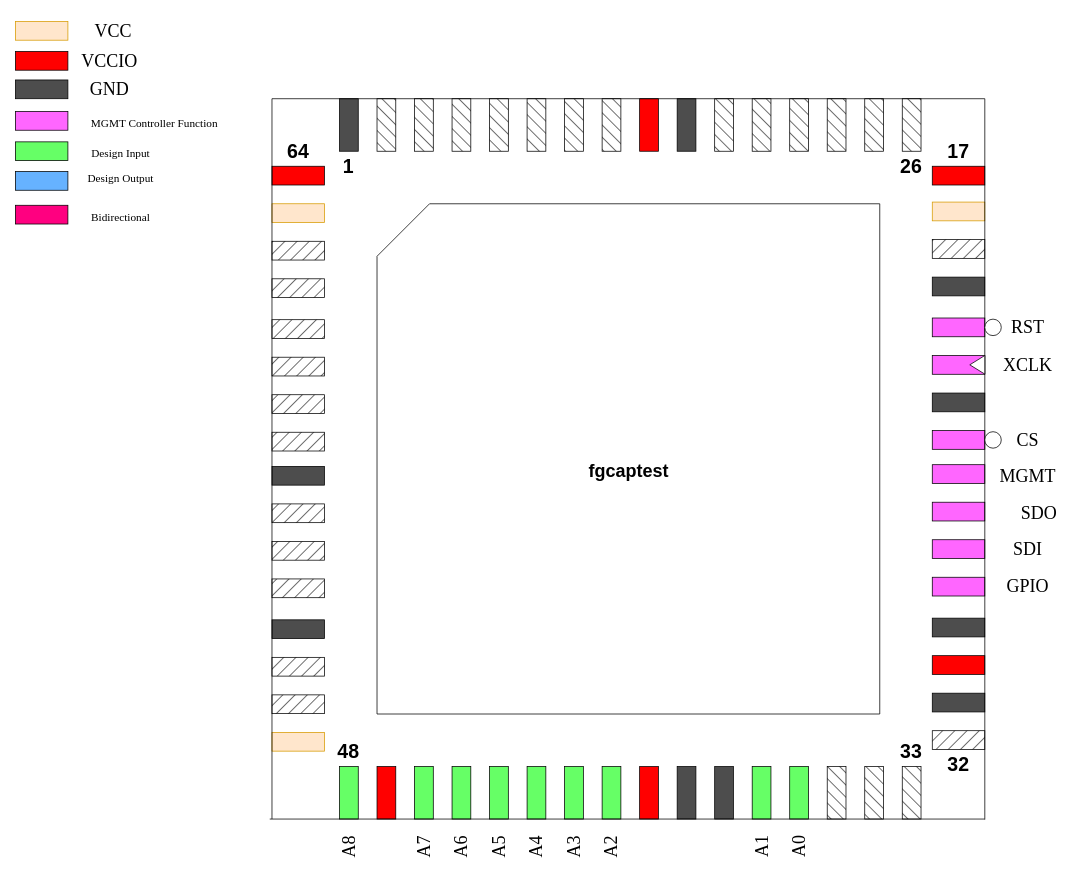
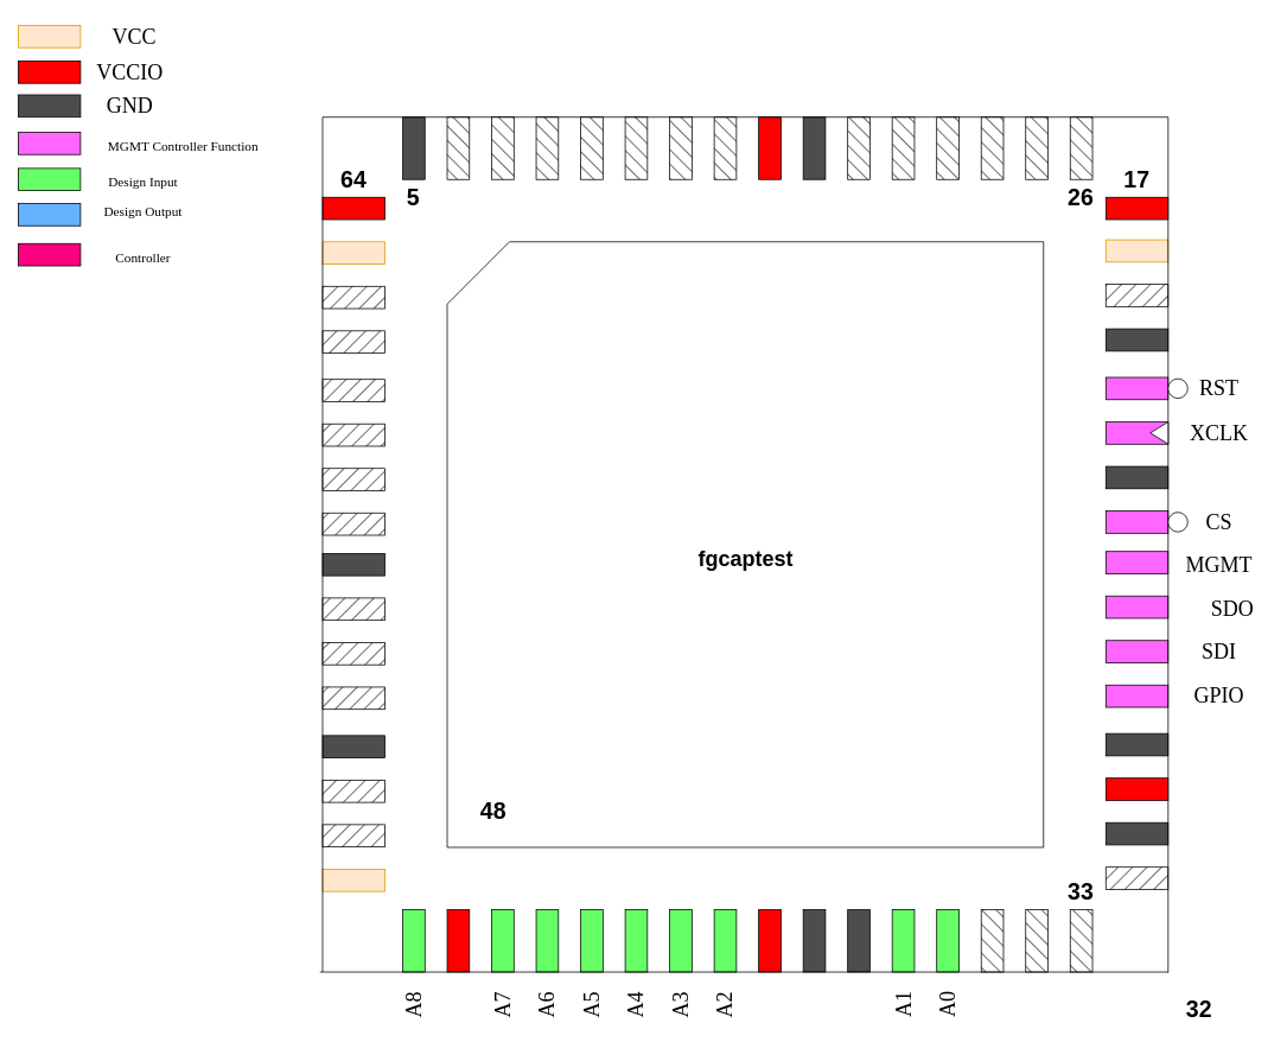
- <mxCell id="75" value="&lt;font size=&quot;1&quot;&gt;&lt;b&gt;&lt;font style=&quot;font-size: 26px;&quot;&gt;1&lt;/font&gt;&lt;/b&gt;&lt;/font&gt;" style="text;html=1;strokeColor=none;fillColor=none;align=center;verticalAlign=middle;whiteSpace=wrap;rounded=0;" parent="1" vertex="1"><mxGeometry x="449.46" y="201" width="30" height="40" as="geometry" /></mxCell>
+ <mxCell id="75" value="&lt;font size=&quot;1&quot;&gt;&lt;b&gt;&lt;font style=&quot;font-size: 26px;&quot;&gt;5&lt;/font&gt;&lt;/b&gt;&lt;/font&gt;" style="text;html=1;strokeColor=none;fillColor=none;align=center;verticalAlign=middle;whiteSpace=wrap;rounded=0;" parent="1" vertex="1"><mxGeometry x="449.46" y="201" width="30" height="40" as="geometry" /></mxCell>
- <mxCell id="115" value="&lt;div style=&quot;font-size: 23px;&quot;&gt;&lt;font style=&quot;font-size: 15px;&quot;&gt;Bidirectional&lt;/font&gt;&lt;/div&gt;" style="text;html=1;align=center;verticalAlign=middle;resizable=0;points=[];autosize=1;strokeColor=none;fillColor=none;fontFamily=Tahoma;" parent="1" vertex="1"><mxGeometry x="100" y="265.5" width="120" height="40" as="geometry" /></mxCell>
+ <mxCell id="115" value="&lt;div style=&quot;font-size: 23px;&quot;&gt;&lt;font style=&quot;font-size: 15px;&quot;&gt;Controller&lt;/font&gt;&lt;/div&gt;" style="text;html=1;align=center;verticalAlign=middle;resizable=0;points=[];autosize=1;strokeColor=none;fillColor=none;fontFamily=Tahoma;" parent="1" vertex="1"><mxGeometry x="100" y="265.5" width="120" height="40" as="geometry" /></mxCell>
- <mxCell id="81" value="&lt;font size=&quot;1&quot;&gt;&lt;b style=&quot;font-size: 26px;&quot;&gt;48&lt;/b&gt;&lt;/font&gt;" style="text;html=1;strokeColor=none;fillColor=none;align=center;verticalAlign=middle;whiteSpace=wrap;rounded=0;" parent="1" vertex="1"><mxGeometry x="444.46" y="981" width="40" height="40" as="geometry" /></mxCell>
+ <mxCell id="81" value="&lt;font size=&quot;1&quot;&gt;&lt;b style=&quot;font-size: 26px;&quot;&gt;48&lt;/b&gt;&lt;/font&gt;" style="text;html=1;strokeColor=none;fillColor=none;align=center;verticalAlign=middle;whiteSpace=wrap;rounded=0;" parent="1" vertex="1"><mxGeometry x="534.46" y="891" width="40" height="40" as="geometry" /></mxCell>
- <mxCell id="79" value="&lt;font size=&quot;1&quot;&gt;&lt;b style=&quot;font-size: 26px;&quot;&gt;32&lt;/b&gt;&lt;/font&gt;" style="text;html=1;strokeColor=none;fillColor=none;align=center;verticalAlign=middle;whiteSpace=wrap;rounded=0;" parent="1" vertex="1"><mxGeometry x="1256.96" y="998.25" width="40" height="40" as="geometry" /></mxCell>
+ <mxCell id="79" value="&lt;font size=&quot;1&quot;&gt;&lt;b style=&quot;font-size: 26px;&quot;&gt;32&lt;/b&gt;&lt;/font&gt;" style="text;html=1;strokeColor=none;fillColor=none;align=center;verticalAlign=middle;whiteSpace=wrap;rounded=0;" parent="1" vertex="1"><mxGeometry x="1326.96" y="1113.25" width="40" height="40" as="geometry" /></mxCell>
